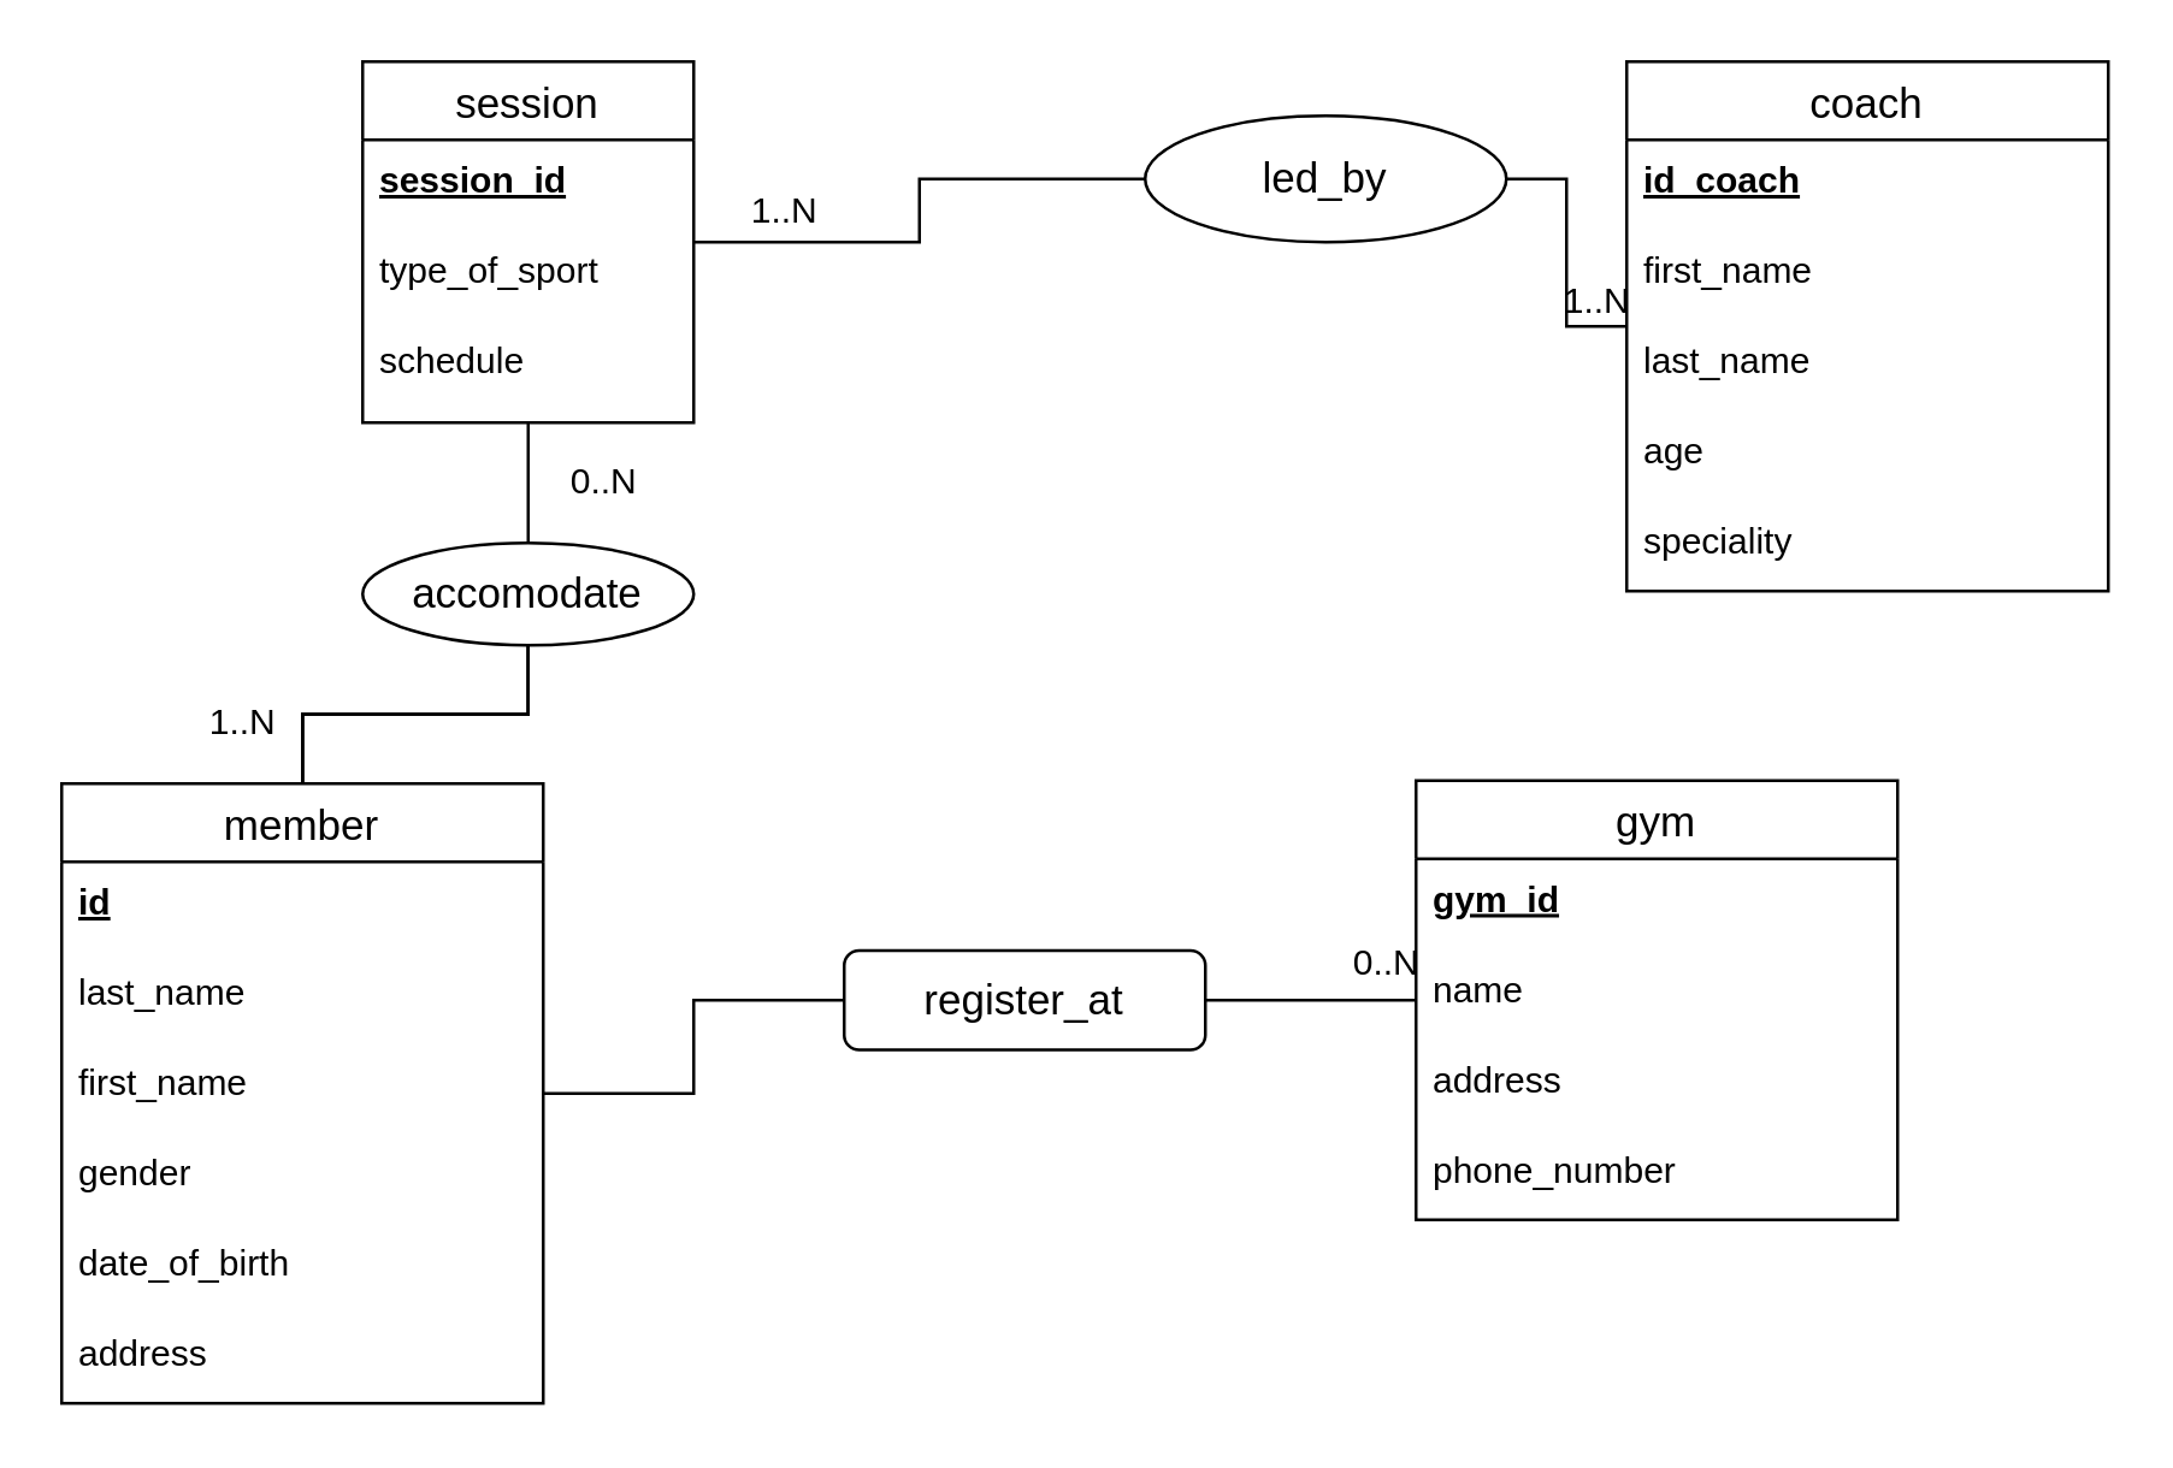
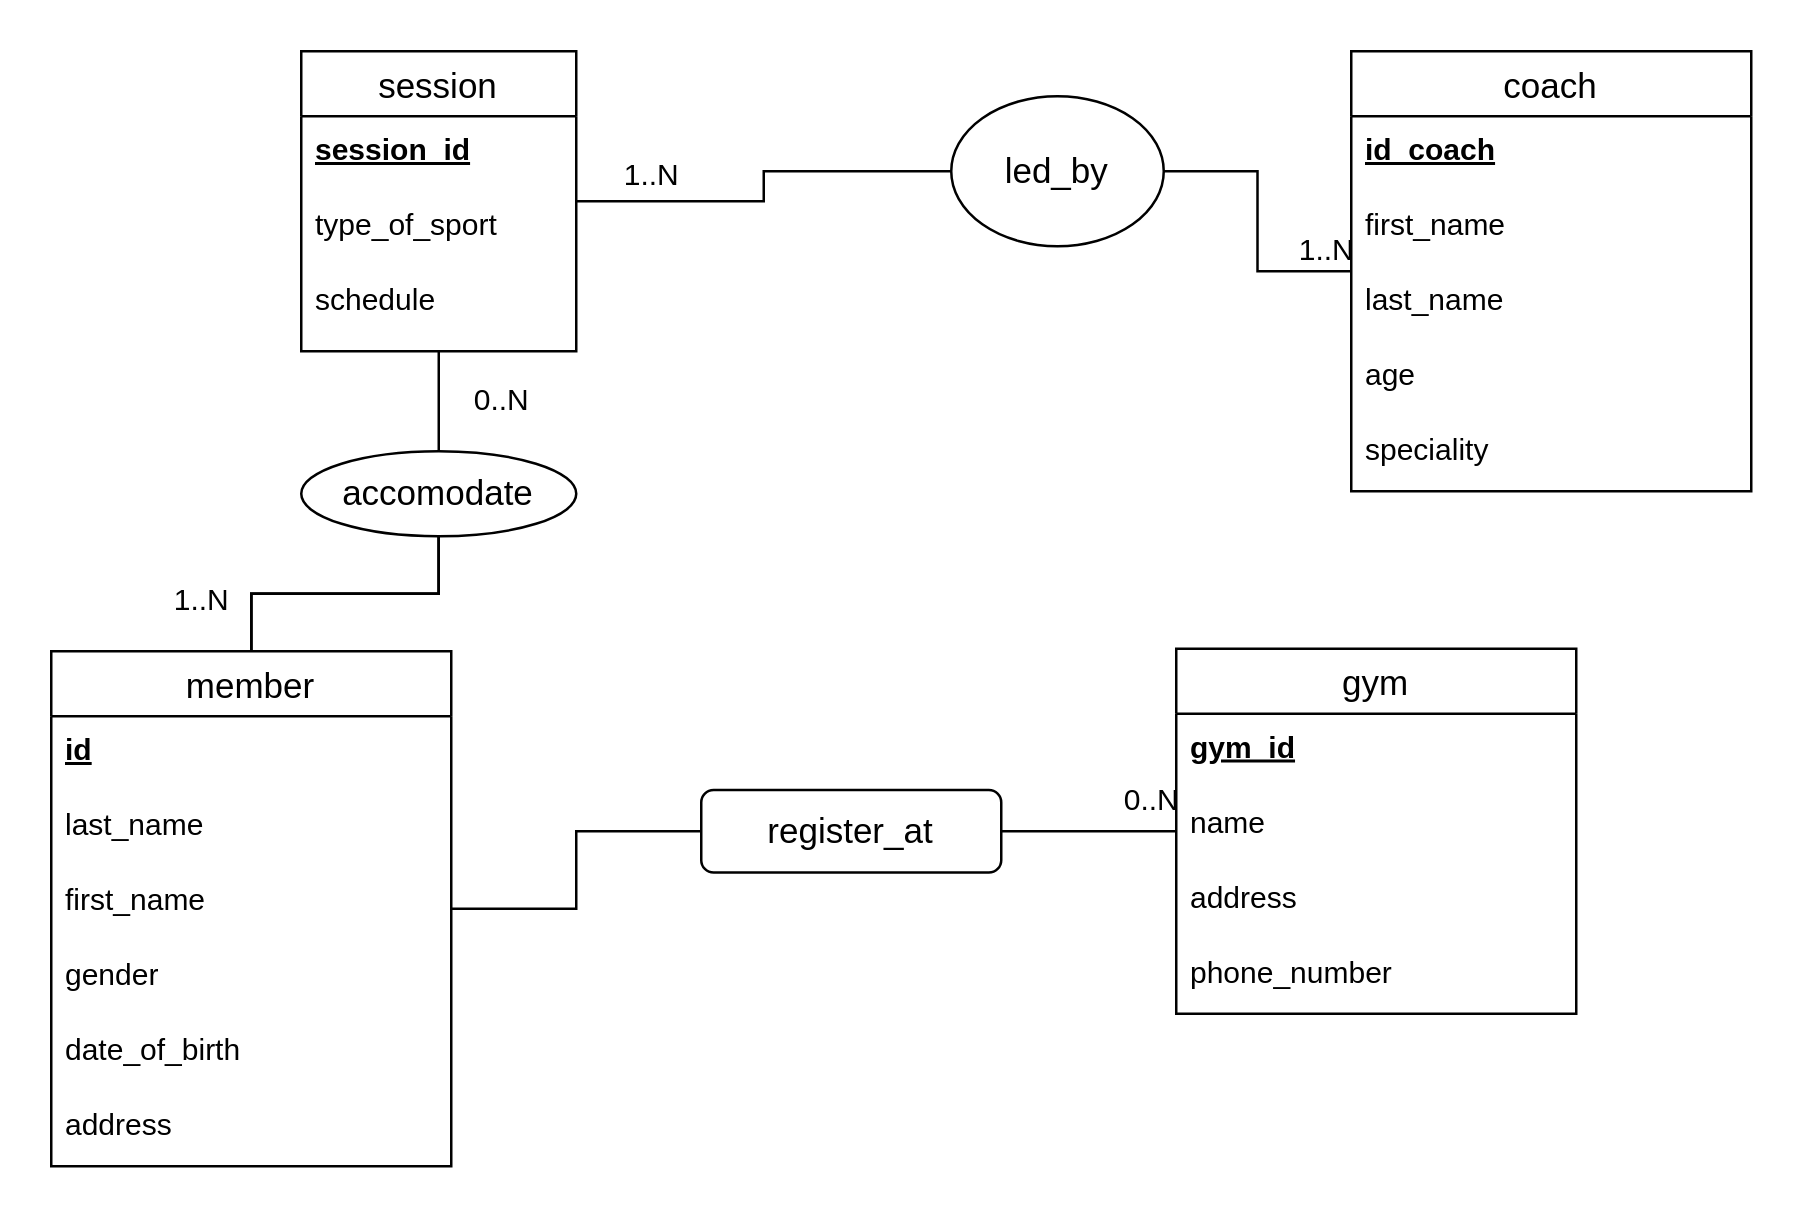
- <mxCell id="33" value="led_by" style="ellipse;whiteSpace=wrap;html=1;fontSize=14;fontStyle=0;startSize=26;" vertex="1" parent="1"><mxGeometry x="380" y="38" width="120" height="42" as="geometry" /></mxCell>
+ <mxCell id="33" value="led_by" style="ellipse;whiteSpace=wrap;html=1;fontSize=14;fontStyle=0;startSize=26;" vertex="1" parent="1"><mxGeometry x="380" y="38" width="85" height="60" as="geometry" /></mxCell>
